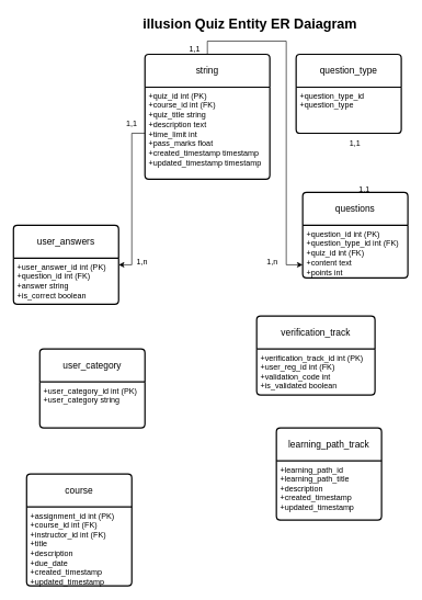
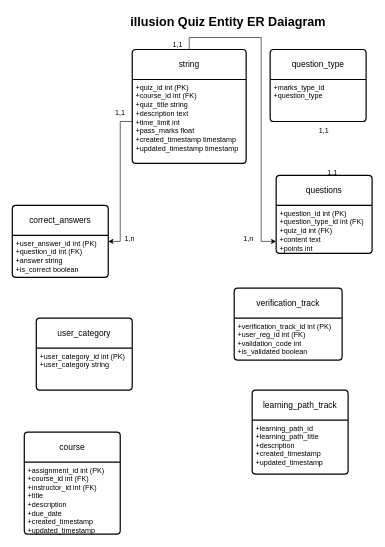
- <mxCell id="8" value="+question_type_id&lt;br&gt;+question_type" style="align=left;strokeColor=none;fillColor=none;spacingLeft=4;fontSize=12;verticalAlign=top;resizable=0;rotatable=0;part=1;html=1;" vertex="1" parent="7"><mxGeometry y="50" width="160" height="70" as="geometry" /></mxCell>
+ <mxCell id="8" value="+marks_type_id&lt;br&gt;+question_type" style="align=left;strokeColor=none;fillColor=none;spacingLeft=4;fontSize=12;verticalAlign=top;resizable=0;rotatable=0;part=1;html=1;" vertex="1" parent="7"><mxGeometry y="50" width="160" height="70" as="geometry" /></mxCell>
- <mxCell id="11" value="user_answers" style="swimlane;childLayout=stackLayout;horizontal=1;startSize=50;horizontalStack=0;rounded=1;fontSize=14;fontStyle=0;strokeWidth=2;resizeParent=0;resizeLast=1;shadow=0;dashed=0;align=center;arcSize=4;whiteSpace=wrap;html=1;" vertex="1" parent="3"><mxGeometry y="282" width="160" height="120" as="geometry" /></mxCell>
+ <mxCell id="11" value="correct_answers" style="swimlane;childLayout=stackLayout;horizontal=1;startSize=50;horizontalStack=0;rounded=1;fontSize=14;fontStyle=0;strokeWidth=2;resizeParent=0;resizeLast=1;shadow=0;dashed=0;align=center;arcSize=4;whiteSpace=wrap;html=1;" vertex="1" parent="3"><mxGeometry y="282" width="160" height="120" as="geometry" /></mxCell>
